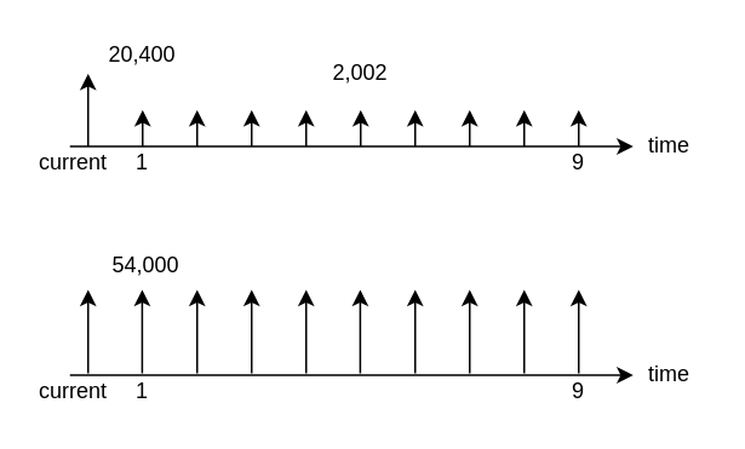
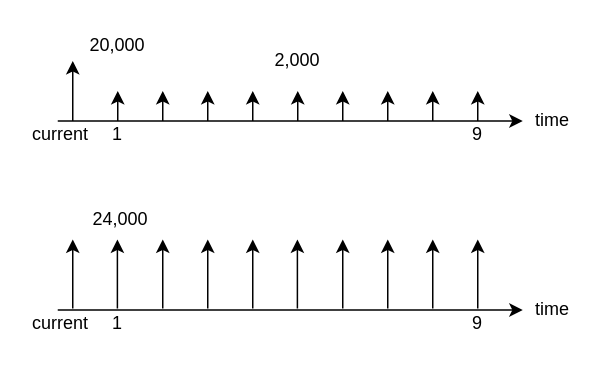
- <mxCell id="13" value="20,400" style="text;html=1;strokeColor=none;fillColor=none;align=center;verticalAlign=middle;whiteSpace=wrap;rounded=0;" parent="1" vertex="1"><mxGeometry x="58" y="20" width="40" height="20" as="geometry" /></mxCell>
+ <mxCell id="13" value="20,000" style="text;html=1;strokeColor=none;fillColor=none;align=center;verticalAlign=middle;whiteSpace=wrap;rounded=0;" parent="1" vertex="1"><mxGeometry x="58" y="20" width="40" height="20" as="geometry" /></mxCell>
- <mxCell id="14" value="2,002" style="text;html=1;strokeColor=none;fillColor=none;align=center;verticalAlign=middle;whiteSpace=wrap;rounded=0;" parent="1" vertex="1"><mxGeometry x="178" y="30" width="40" height="20" as="geometry" /></mxCell>
+ <mxCell id="14" value="2,000" style="text;html=1;strokeColor=none;fillColor=none;align=center;verticalAlign=middle;whiteSpace=wrap;rounded=0;" parent="1" vertex="1"><mxGeometry x="178" y="30" width="40" height="20" as="geometry" /></mxCell>
- <mxCell id="19" value="54,000" style="text;html=1;strokeColor=none;fillColor=none;align=center;verticalAlign=middle;whiteSpace=wrap;rounded=0;" parent="1" vertex="1"><mxGeometry x="60" y="136" width="40" height="20" as="geometry" /></mxCell>
+ <mxCell id="19" value="24,000" style="text;html=1;strokeColor=none;fillColor=none;align=center;verticalAlign=middle;whiteSpace=wrap;rounded=0;" parent="1" vertex="1"><mxGeometry x="60" y="136" width="40" height="20" as="geometry" /></mxCell>
